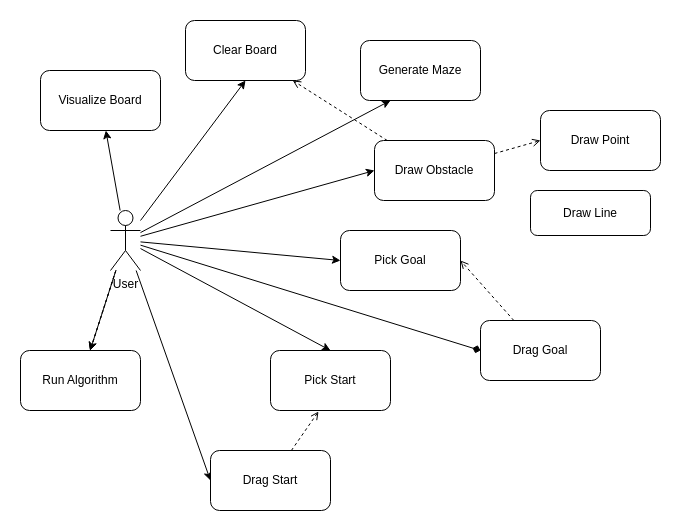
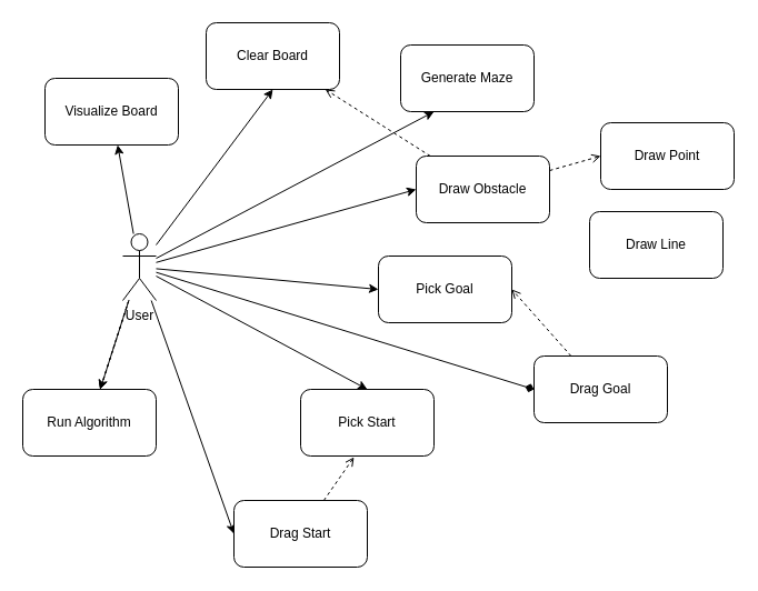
- <mxCell id="28" value="Draw Line" style="rounded=1;whiteSpace=wrap;html=1;" vertex="1" parent="1"><mxGeometry x="530" y="190" width="120" height="45" as="geometry" /></mxCell>
+ <mxCell id="28" value="Draw Line" style="rounded=1;whiteSpace=wrap;html=1;" vertex="1" parent="1"><mxGeometry x="530" y="190" width="120" height="60" as="geometry" /></mxCell>
